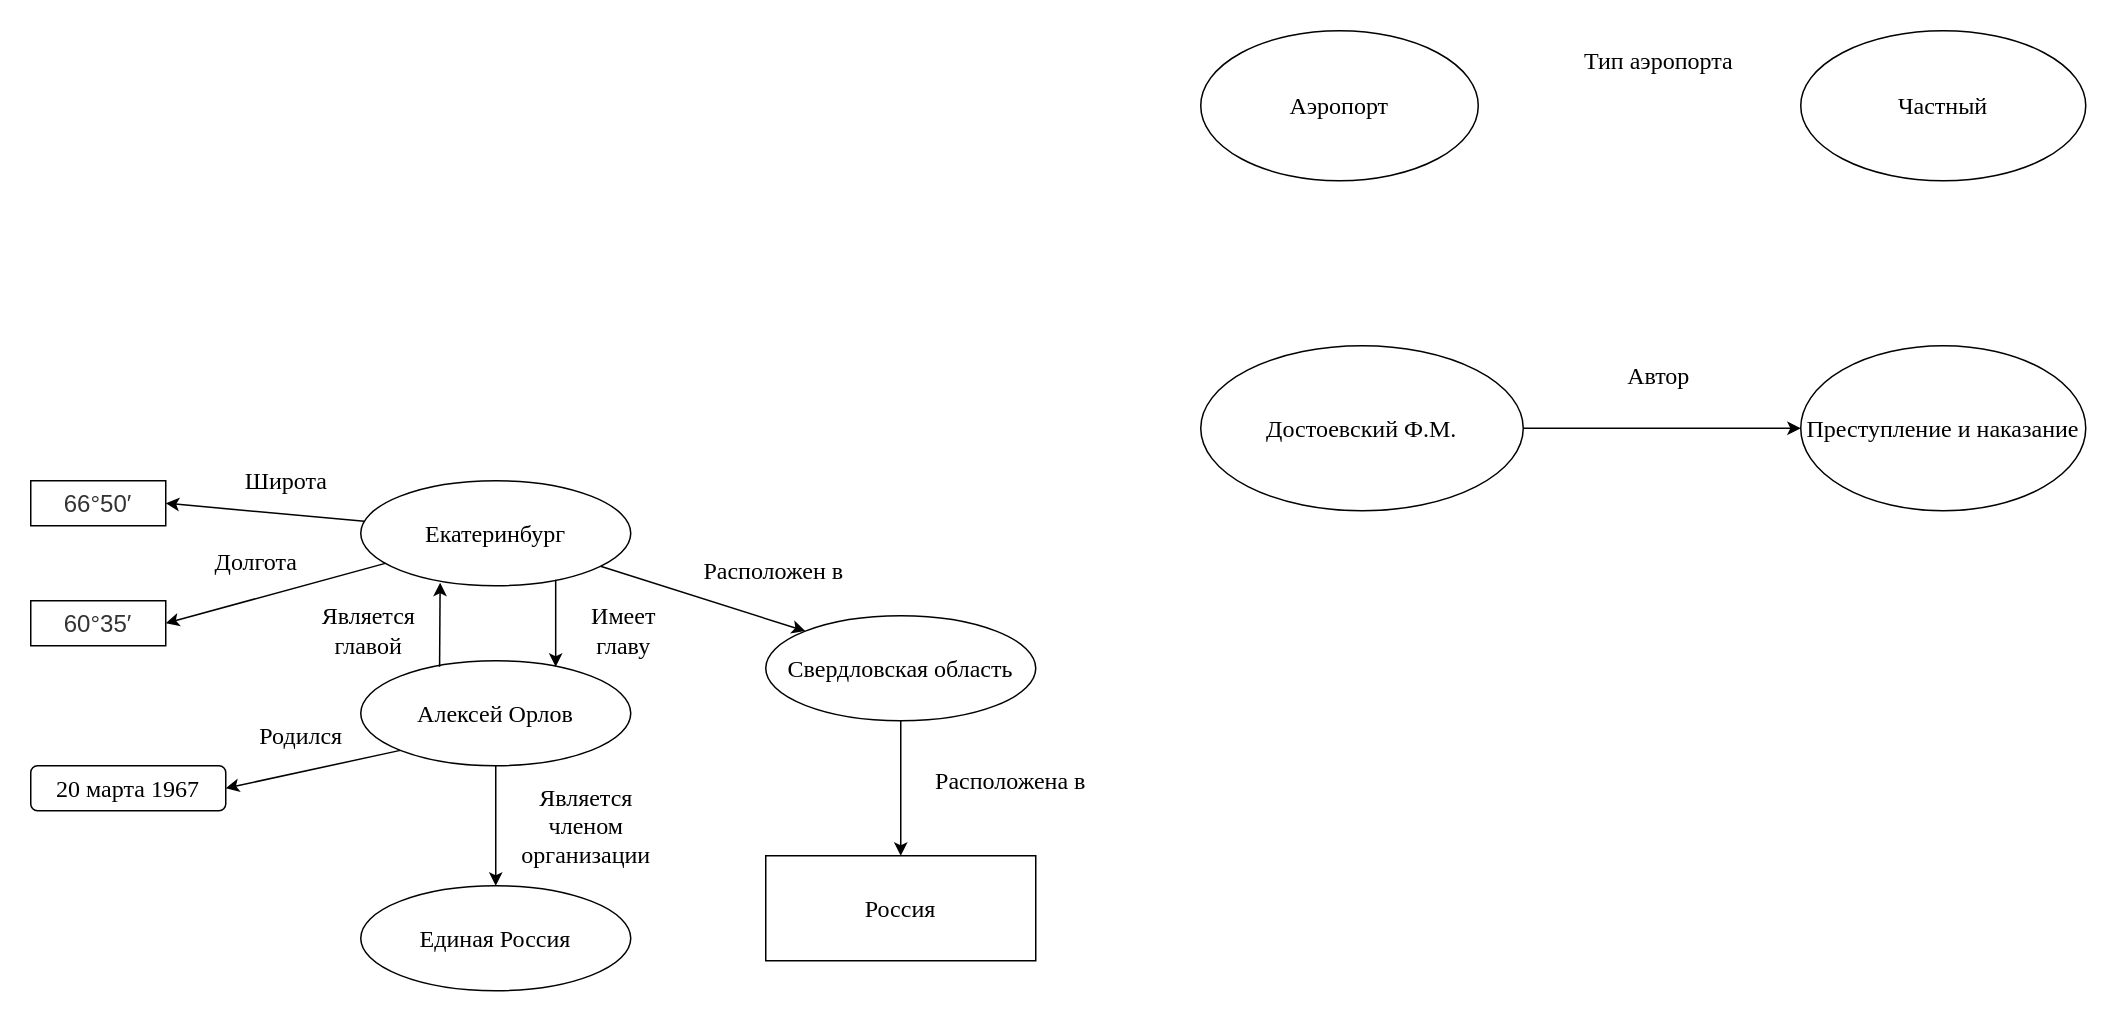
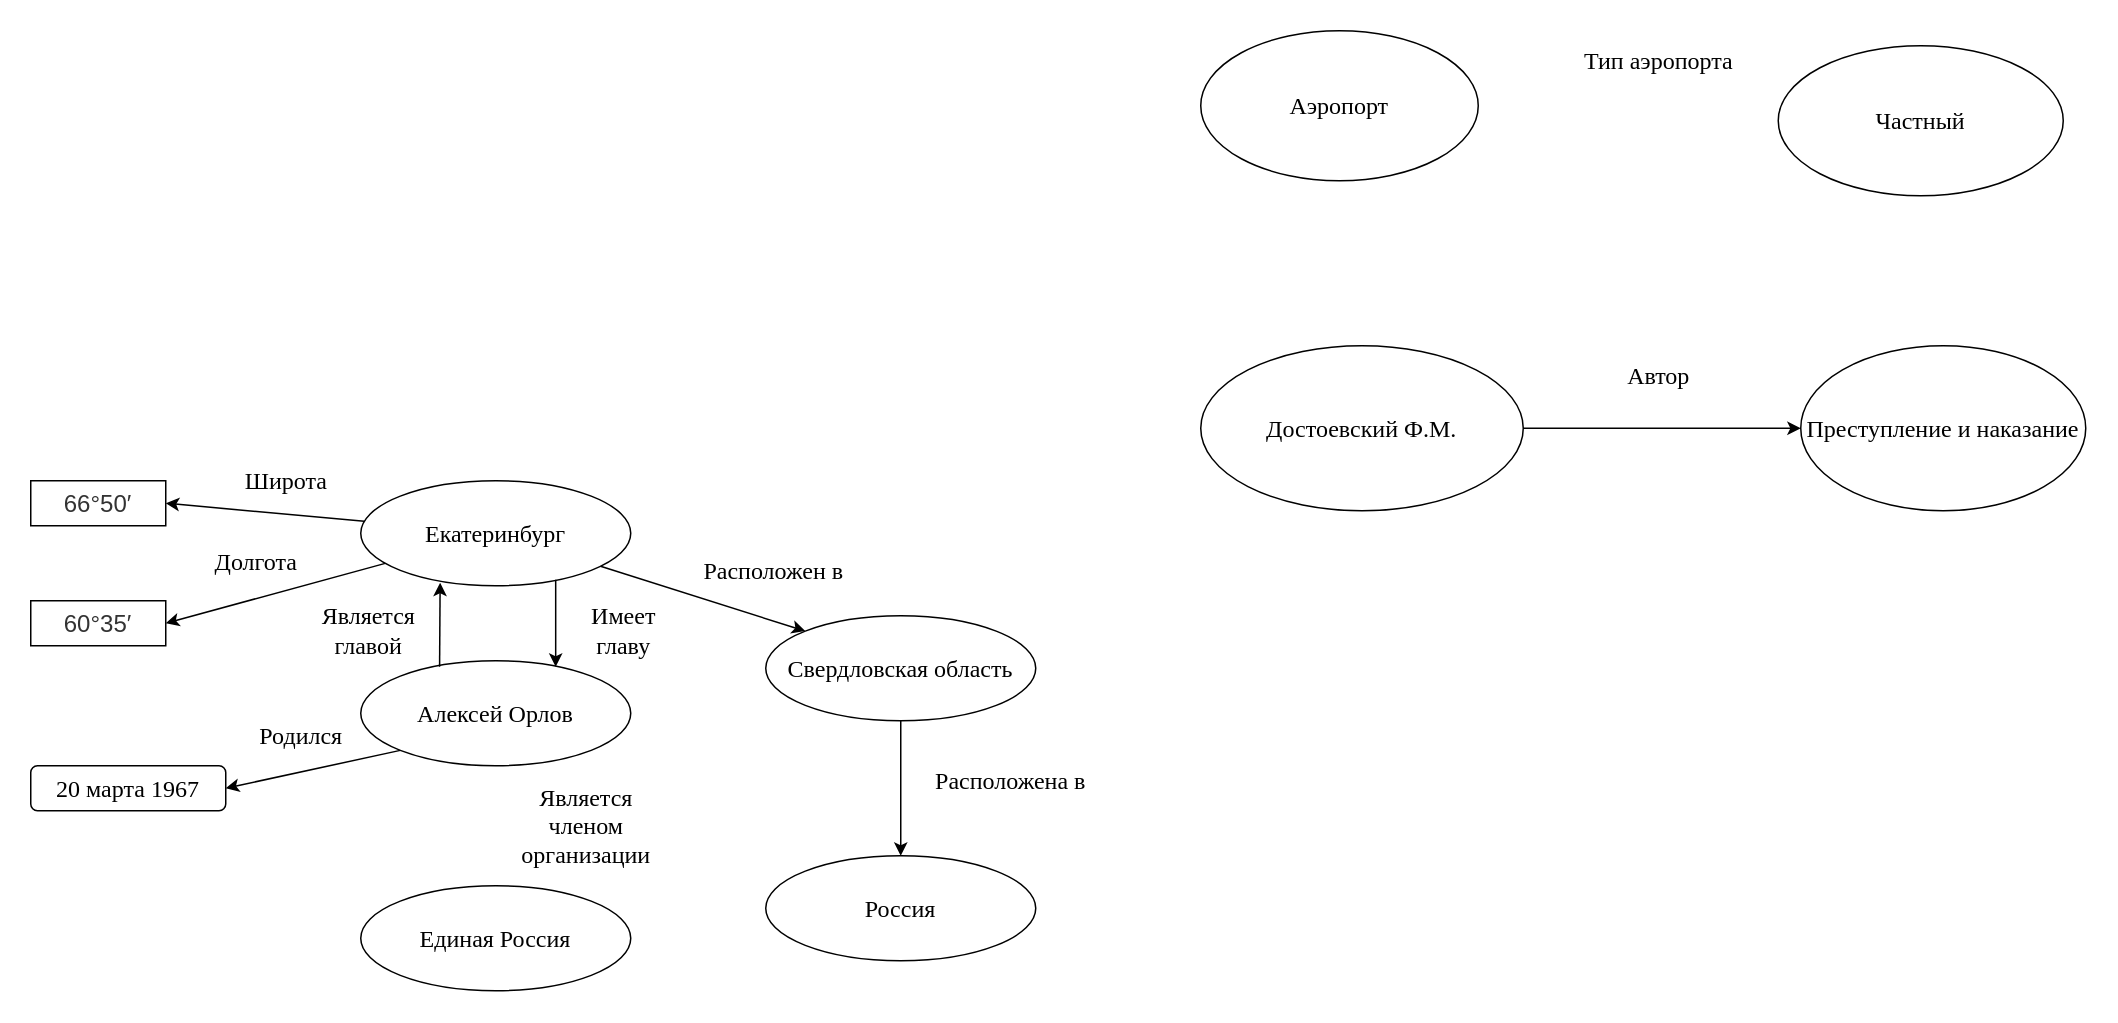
- <mxCell id="3" value="Частный" style="ellipse;whiteSpace=wrap;html=1;fontFamily=Verdana;fontSize=16;" parent="1" vertex="1"><mxGeometry x="1200" y="20" width="190" height="100" as="geometry" /></mxCell>
+ <mxCell id="3" value="Частный" style="ellipse;whiteSpace=wrap;html=1;fontFamily=Verdana;fontSize=16;" parent="1" vertex="1"><mxGeometry x="1185" y="30" width="190" height="100" as="geometry" /></mxCell>
- <mxCell id="9" style="edgeStyle=orthogonalEdgeStyle;rounded=0;orthogonalLoop=1;jettySize=auto;html=1;fontFamily=Verdana;fontSize=16;" parent="1" source="10" target="11" edge="1"><mxGeometry relative="1" as="geometry" /></mxCell>
- <mxCell id="14" value="Россия" style="whiteSpace=wrap;html=1;fontFamily=Verdana;fontSize=16;rounded=0;" parent="1" vertex="1"><mxGeometry x="510" y="570" width="180" height="70" as="geometry" /></mxCell>
+ <mxCell id="14" value="Россия" style="ellipse;whiteSpace=wrap;html=1;fontFamily=Verdana;fontSize=16;" parent="1" vertex="1"><mxGeometry x="510" y="570" width="180" height="70" as="geometry" /></mxCell>
